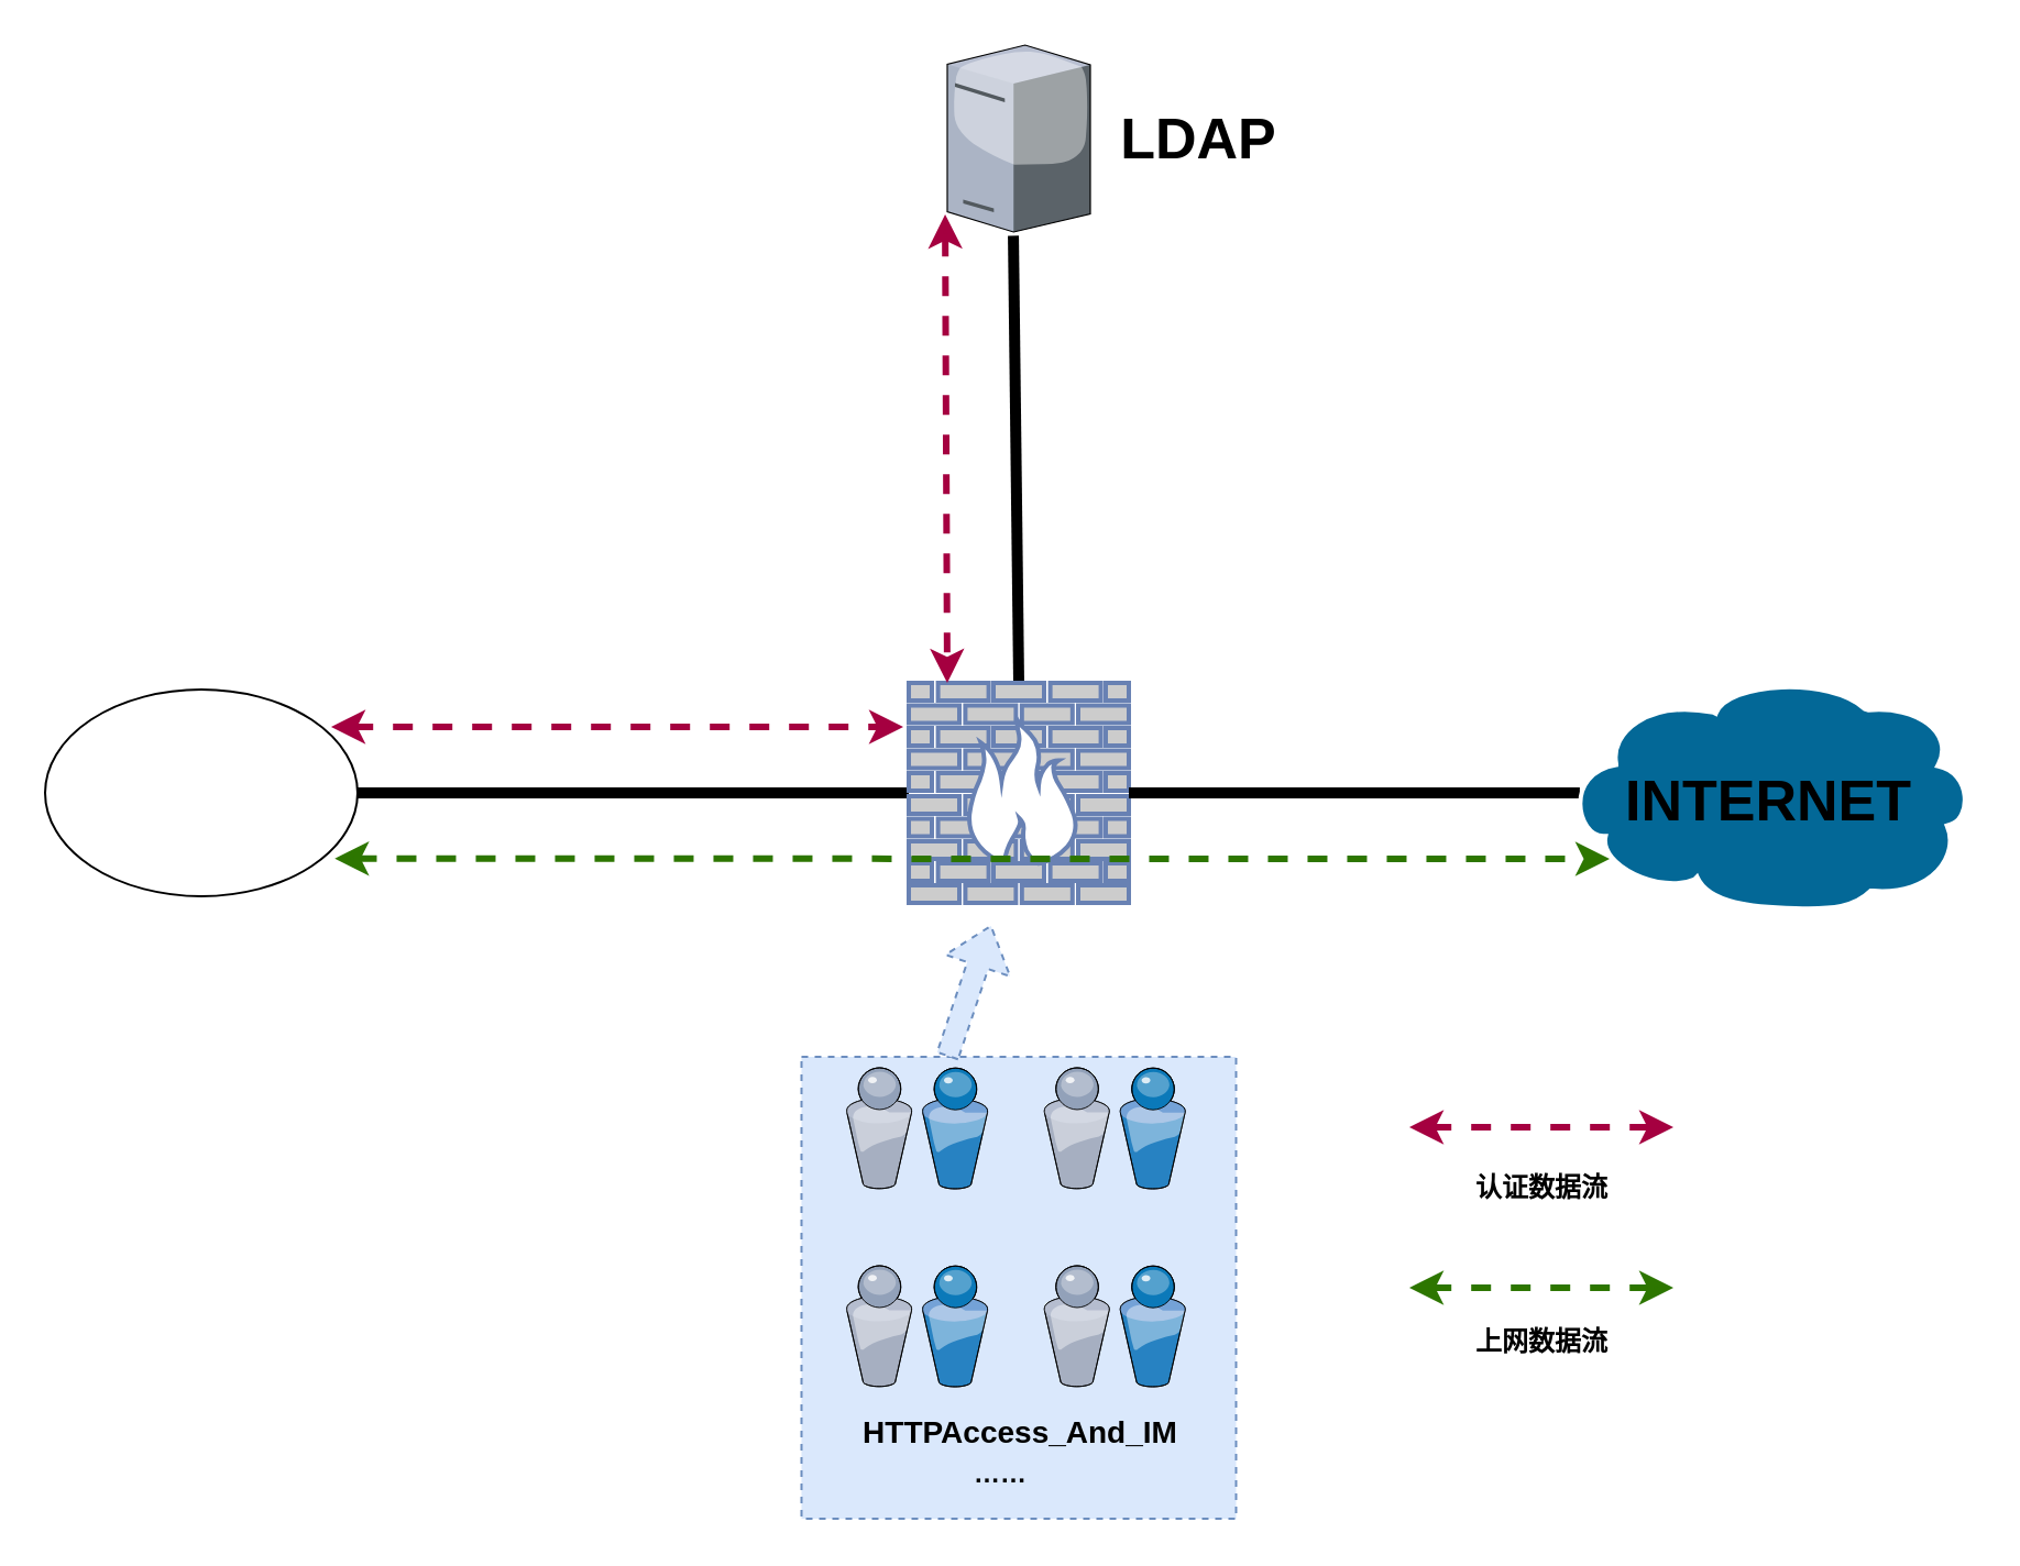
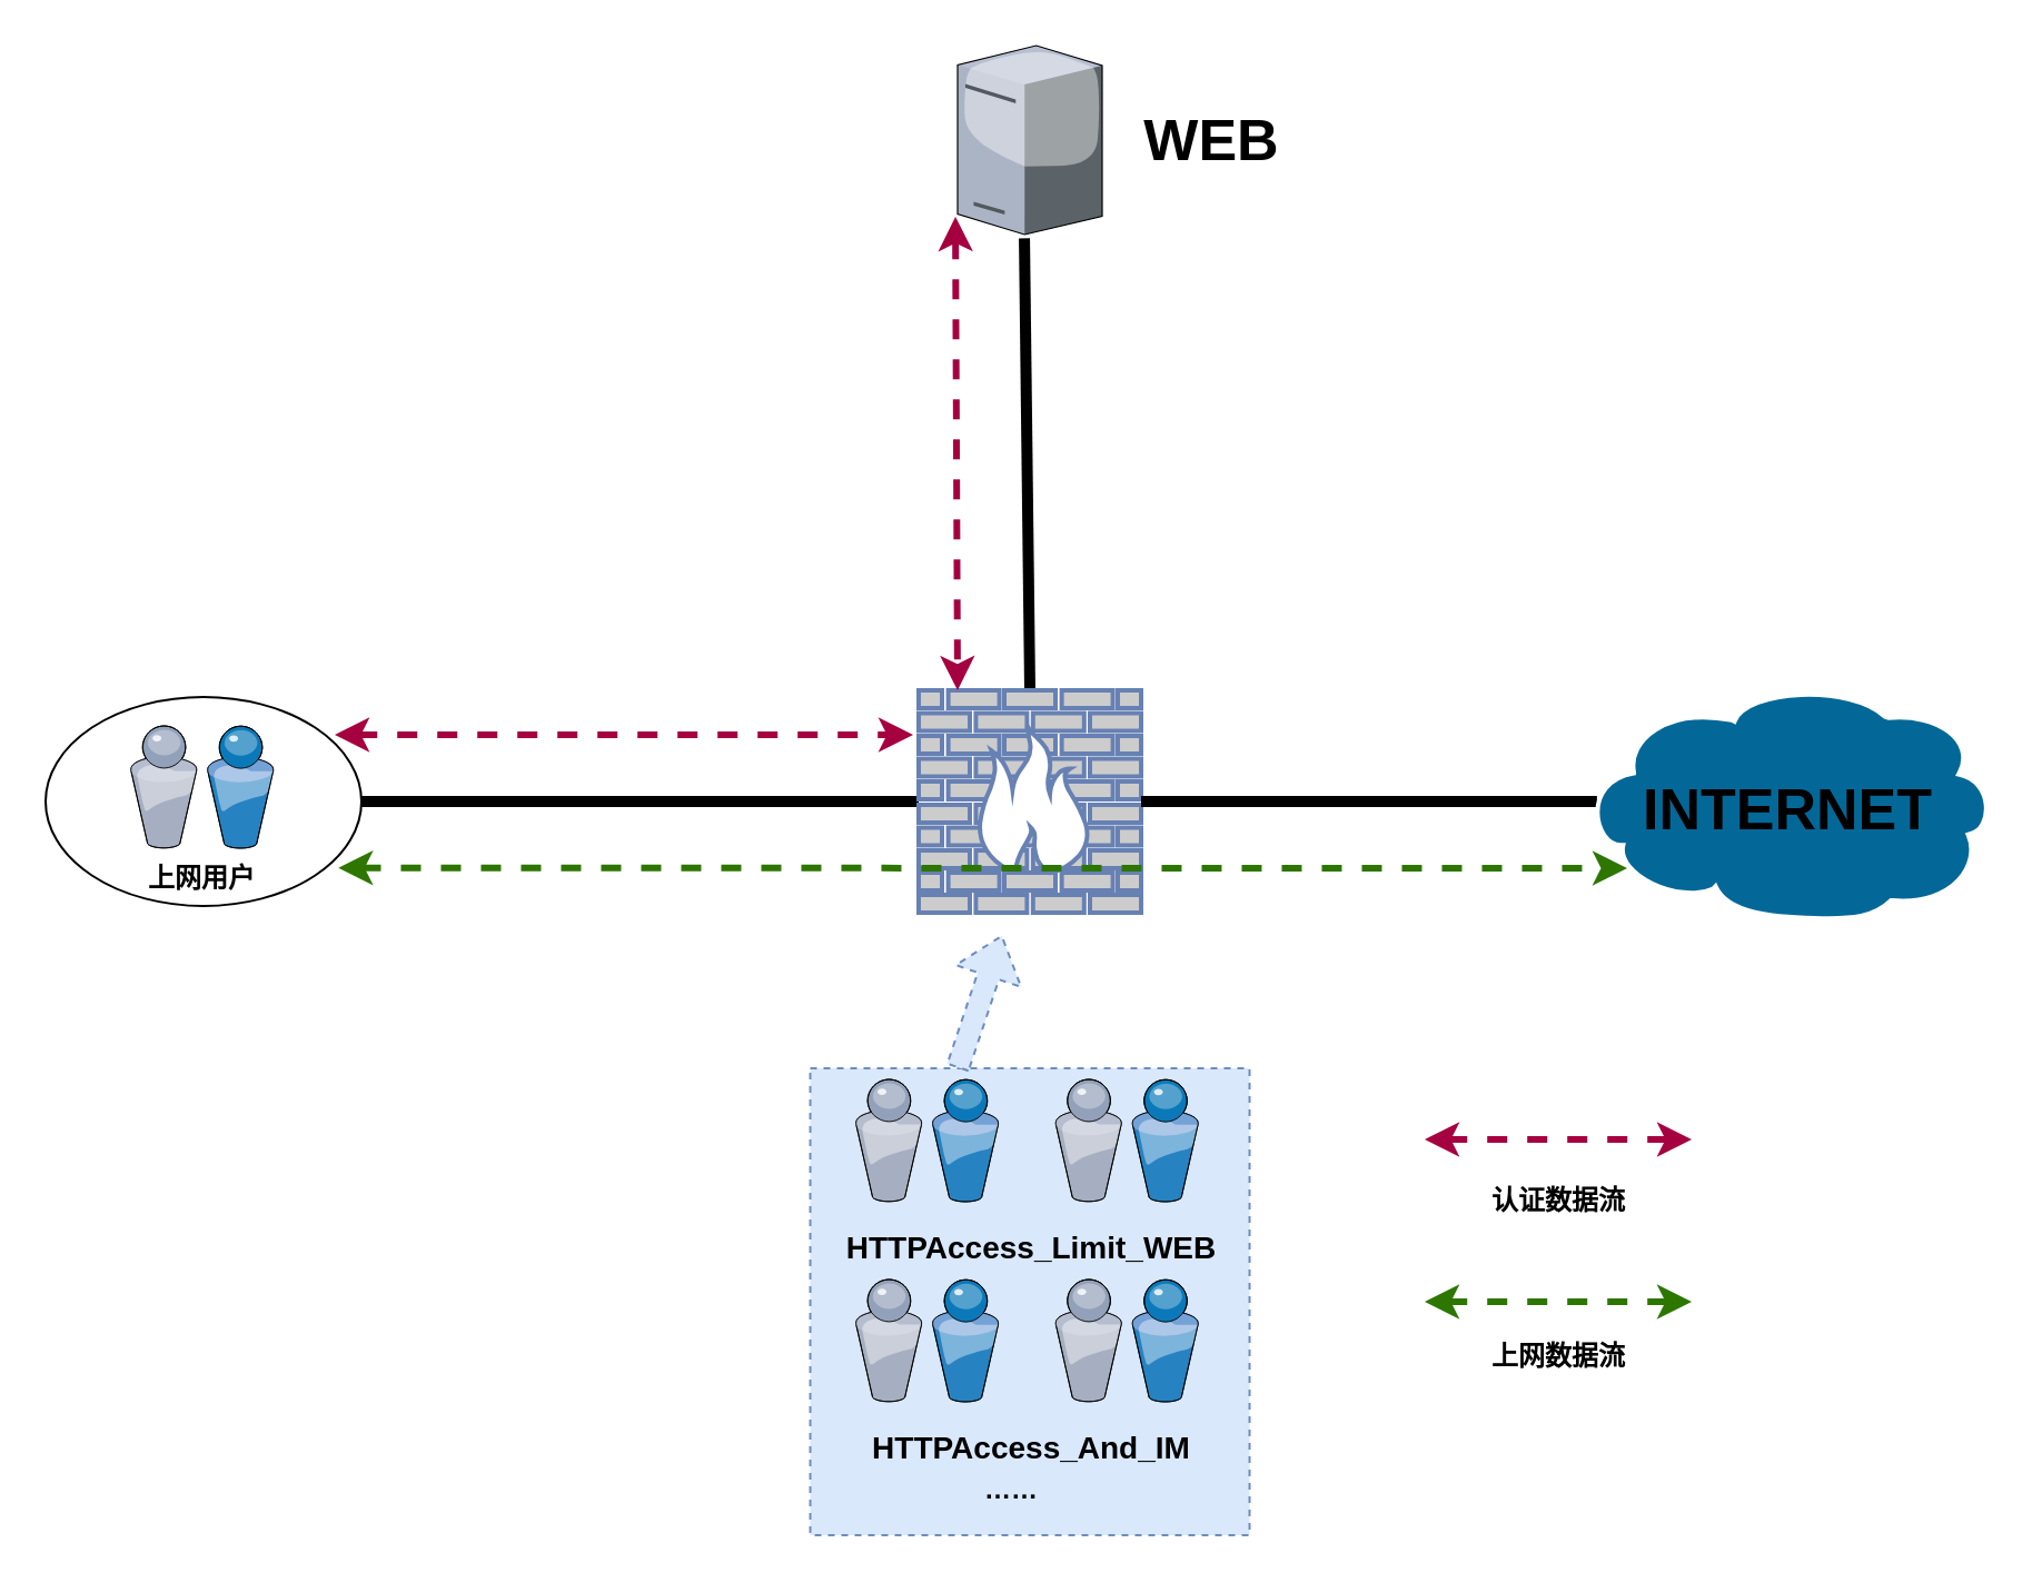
- <mxCell id="28" value="LDAP" style="text;html=1;resizable=0;autosize=1;align=center;verticalAlign=middle;points=[];fillColor=none;strokeColor=none;rounded=0;strokeWidth=4;fontSize=26;fontStyle=1" vertex="1" parent="1"><mxGeometry x="503" y="45" width="81" height="35" as="geometry" /></mxCell>
+ <mxCell id="28" value="WEB" style="text;html=1;resizable=0;autosize=1;align=center;verticalAlign=middle;points=[];fillColor=none;strokeColor=none;rounded=0;strokeWidth=4;fontSize=26;fontStyle=1" vertex="1" parent="1"><mxGeometry x="503" y="45" width="81" height="35" as="geometry" /></mxCell>
+ <mxCell id="4" value="上网用户" style="verticalLabelPosition=bottom;aspect=fixed;html=1;verticalAlign=top;strokeColor=none;shape=mxgraph.citrix.users;rounded=0;shadow=0;comic=0;fontFamily=Verdana;fontStyle=1" parent="1" vertex="1"><mxGeometry x="58" y="326" width="64.5" height="55" as="geometry" /></mxCell>
+ <mxCell id="19" value="&lt;span lang=&quot;EN-US&quot; style=&quot;white-space: normal ; font-size: 10.5pt ; font-family: , sans-serif&quot;&gt;HTTPAccess_Limit_WEB&lt;/span&gt;" style="text;html=1;resizable=0;autosize=1;align=center;verticalAlign=middle;points=[];fillColor=none;strokeColor=none;rounded=0;fontStyle=1" vertex="1" parent="1"><mxGeometry x="374.5" y="551" width="176" height="19" as="geometry" /></mxCell>
